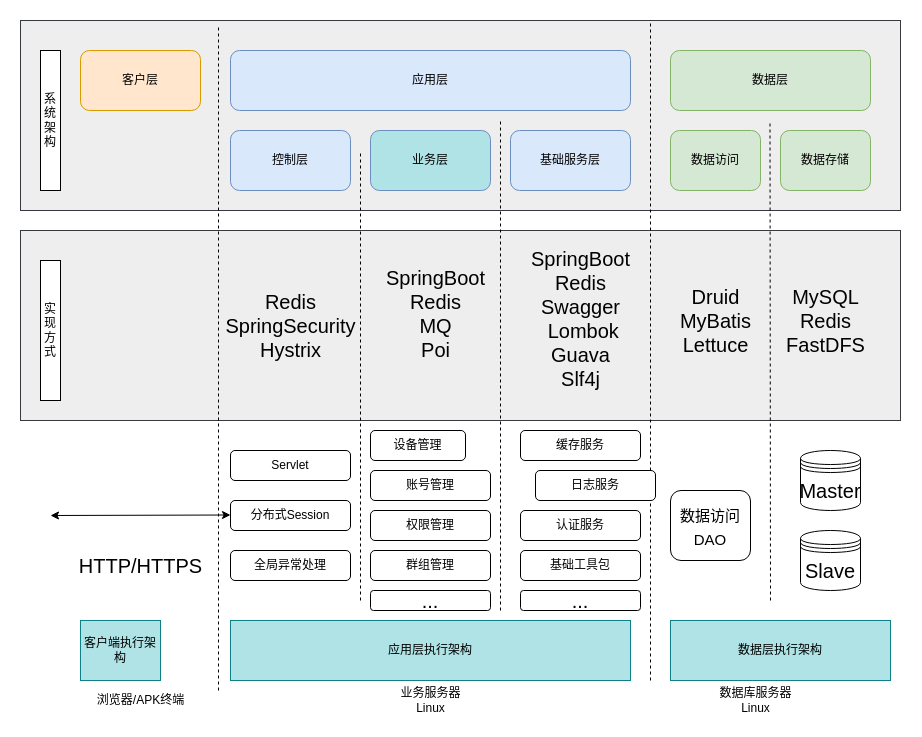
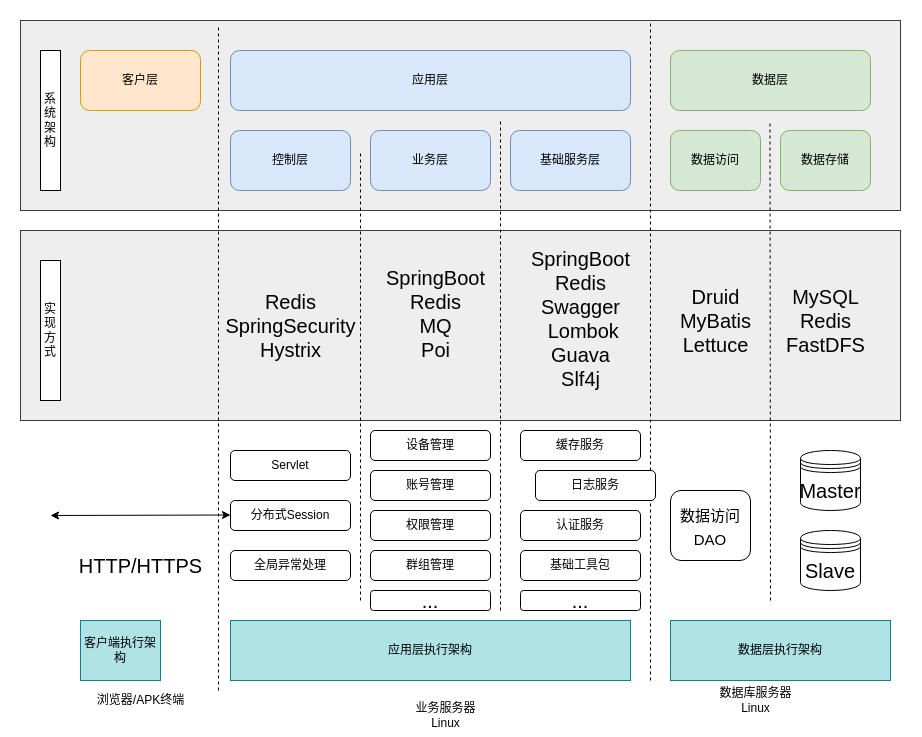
- <mxCell id="8" value="业务层" style="rounded=1;whiteSpace=wrap;html=1;fillColor=#b0e3e6;strokeColor=#6c8ebf;" vertex="1" parent="1"><mxGeometry x="370" y="130" width="120" height="60" as="geometry" /></mxCell>
+ <mxCell id="8" value="业务层" style="rounded=1;whiteSpace=wrap;html=1;fillColor=#dae8fc;strokeColor=#6c8ebf;" vertex="1" parent="1"><mxGeometry x="370" y="130" width="120" height="60" as="geometry" /></mxCell>
- <mxCell id="35" value="设备管理" style="rounded=1;whiteSpace=wrap;html=1;" vertex="1" parent="1"><mxGeometry x="370" y="430" width="95" height="30" as="geometry" /></mxCell>
+ <mxCell id="35" value="设备管理" style="rounded=1;whiteSpace=wrap;html=1;" vertex="1" parent="1"><mxGeometry x="370" y="430" width="120" height="30" as="geometry" /></mxCell>
- <mxCell id="16" value="业务服务器&lt;br&gt;Linux" style="text;html=1;align=center;verticalAlign=middle;resizable=0;points=[];autosize=1;" vertex="1" parent="1"><mxGeometry x="390" y="685" width="80" height="30" as="geometry" /></mxCell>
+ <mxCell id="16" value="业务服务器&lt;br&gt;Linux" style="text;html=1;align=center;verticalAlign=middle;resizable=0;points=[];autosize=1;" vertex="1" parent="1"><mxGeometry x="405" y="700" width="80" height="30" as="geometry" /></mxCell>
